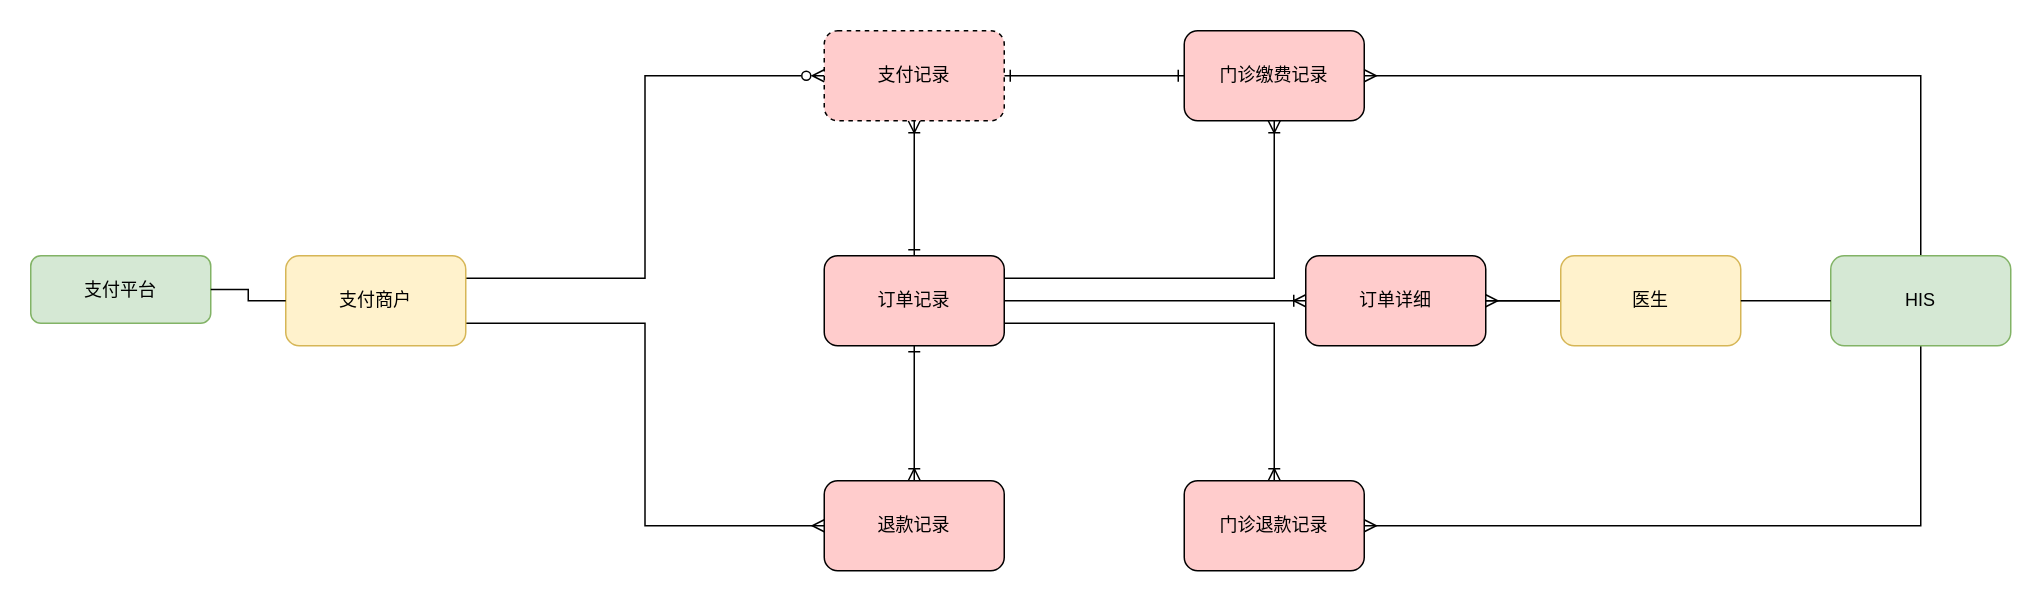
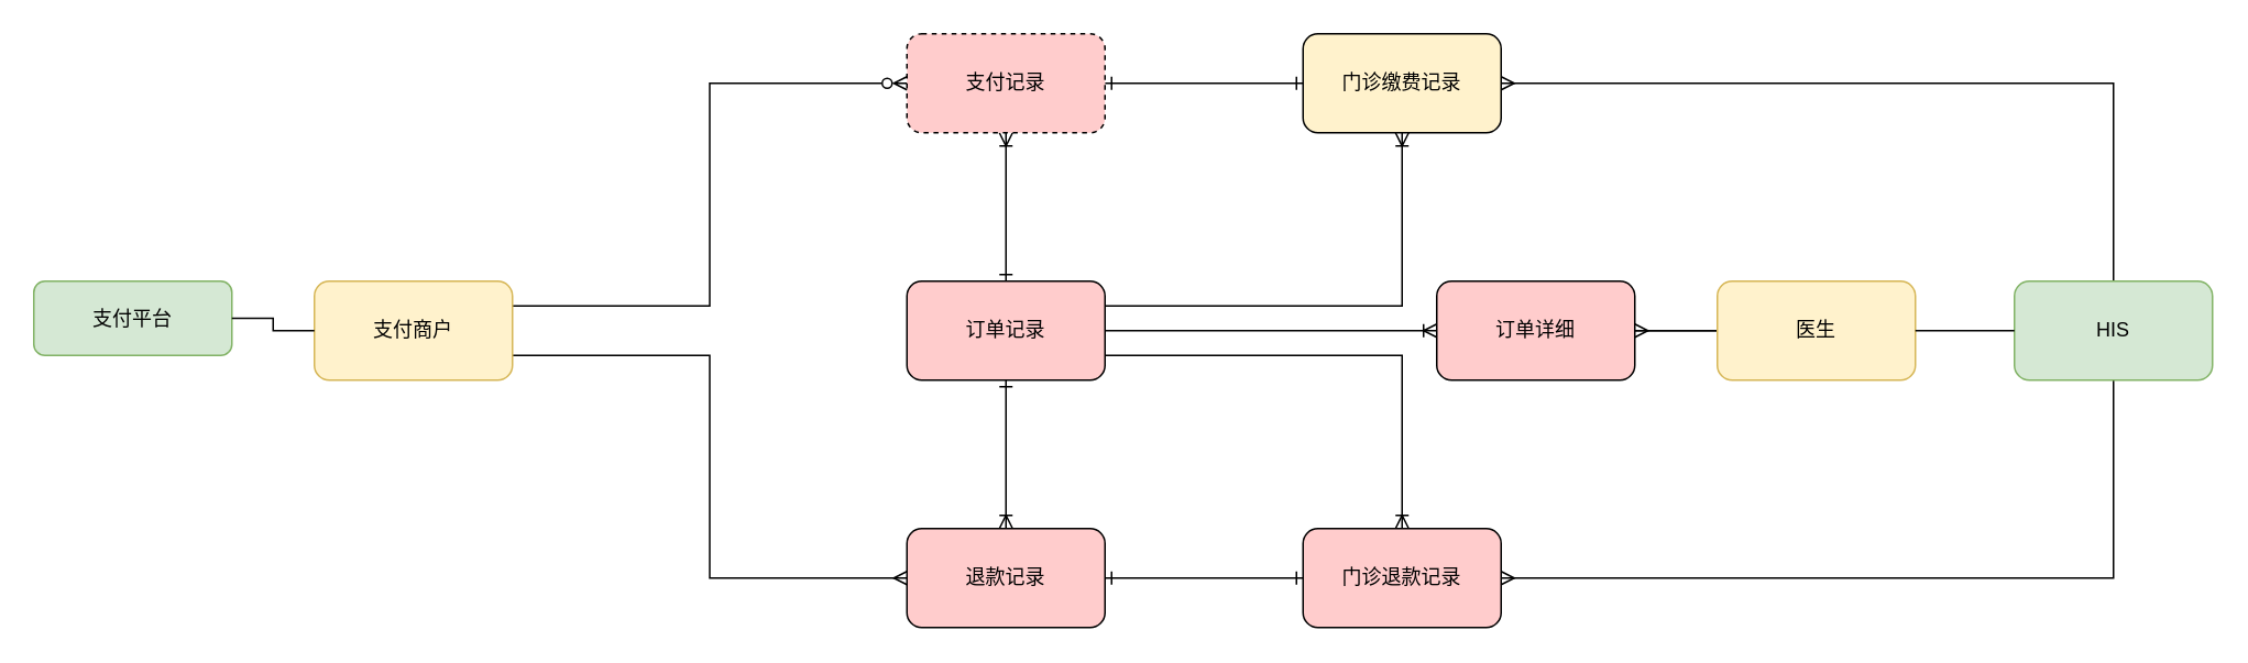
- <mxCell id="12" value="门诊缴费记录" style="whiteSpace=wrap;html=1;rounded=1;fillColor=#FFCCCC;" vertex="1" parent="1"><mxGeometry x="789" y="20" width="120" height="60" as="geometry" /></mxCell>
+ <mxCell id="12" value="门诊缴费记录" style="whiteSpace=wrap;html=1;rounded=1;fillColor=#fff2cc;" vertex="1" parent="1"><mxGeometry x="789" y="20" width="120" height="60" as="geometry" /></mxCell>
+ <mxCell id="10" style="edgeStyle=orthogonalEdgeStyle;rounded=0;orthogonalLoop=1;jettySize=auto;html=1;exitX=1;exitY=0.5;exitDx=0;exitDy=0;entryX=0;entryY=0.5;entryDx=0;entryDy=0;startArrow=ERone;startFill=0;endArrow=ERone;endFill=0;" edge="1" parent="1" source="11" target="13"><mxGeometry relative="1" as="geometry" /></mxCell>
